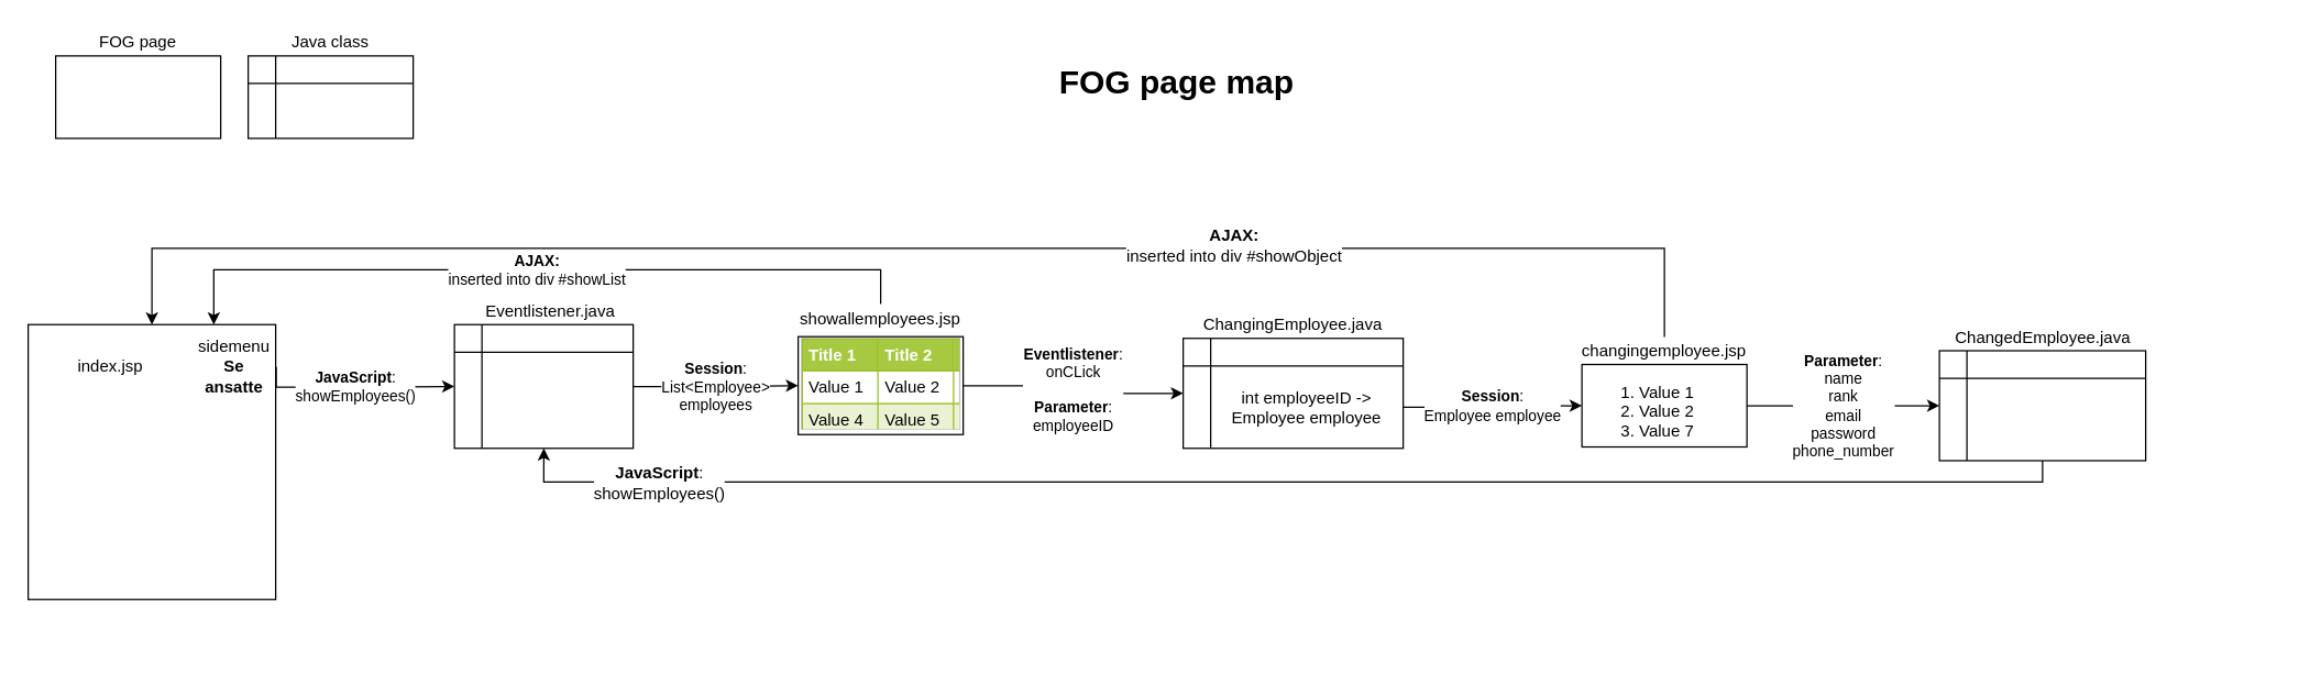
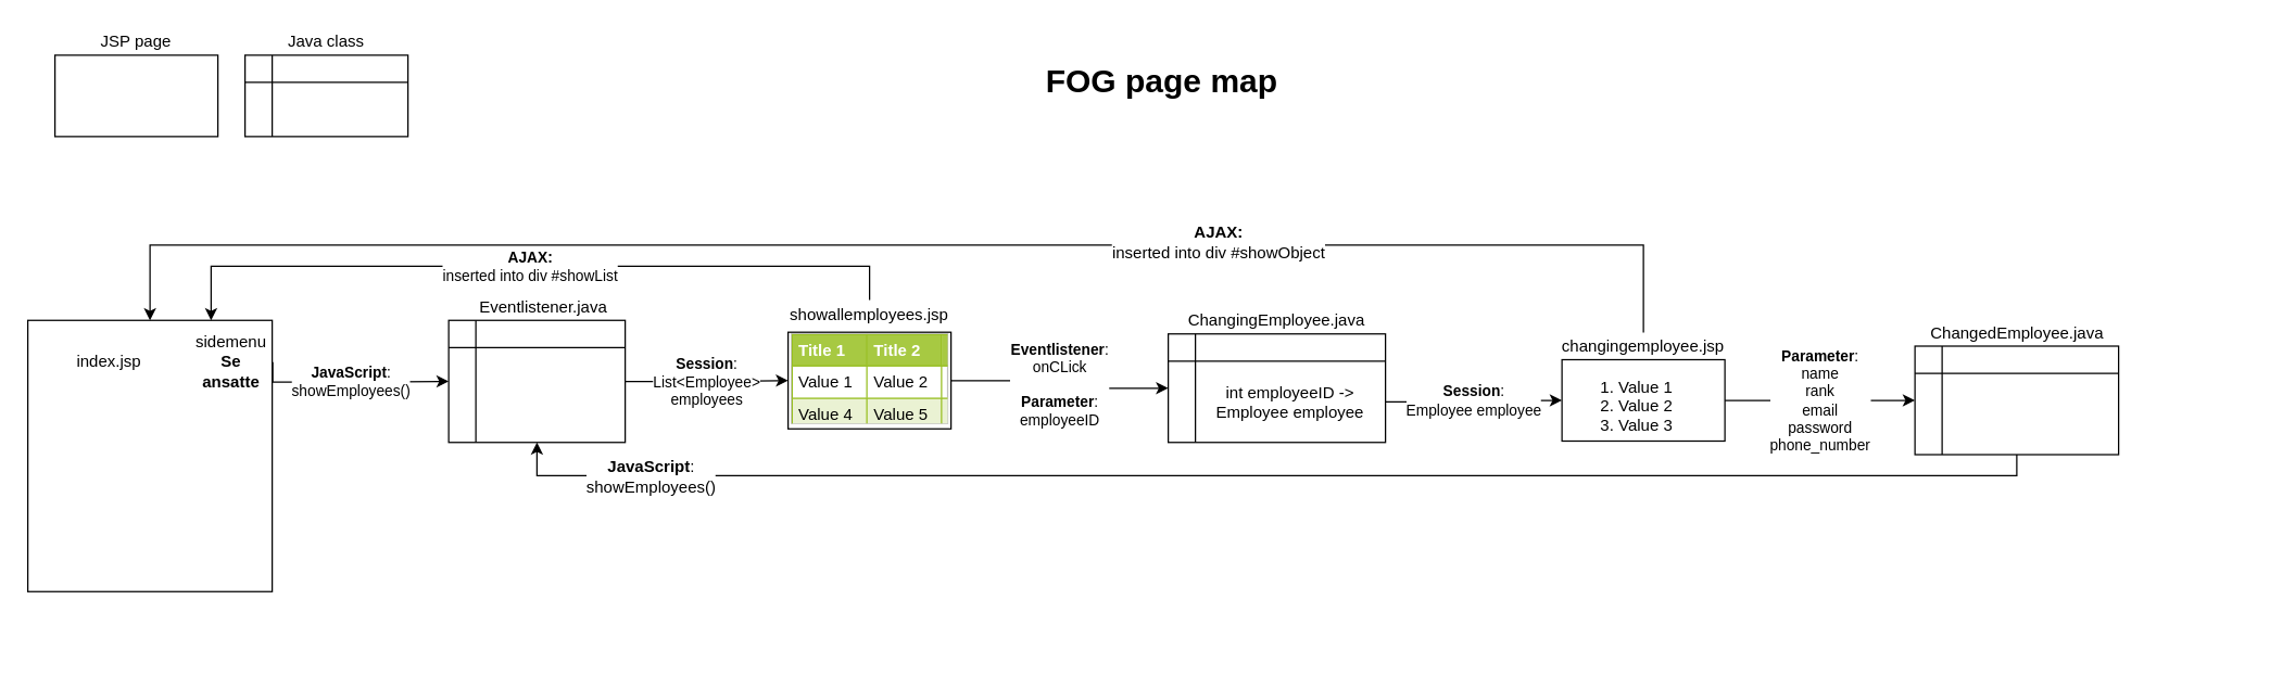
- <mxCell id="31" value="FOG page" style="text;html=1;strokeColor=none;fillColor=none;align=center;verticalAlign=middle;whiteSpace=wrap;rounded=0;" vertex="1" parent="28"><mxGeometry x="25" width="70" height="20" as="geometry" /></mxCell>
+ <mxCell id="31" value="JSP page" style="text;html=1;strokeColor=none;fillColor=none;align=center;verticalAlign=middle;whiteSpace=wrap;rounded=0;" vertex="1" parent="28"><mxGeometry x="25" width="70" height="20" as="geometry" /></mxCell>
- <mxCell id="17" value="&lt;ol&gt;&lt;li&gt;Value 1&lt;/li&gt;&lt;li&gt;Value 2&lt;/li&gt;&lt;li&gt;Value 7&lt;/li&gt;&lt;/ol&gt;" style="text;strokeColor=none;fillColor=none;html=1;whiteSpace=wrap;verticalAlign=middle;overflow=hidden;" vertex="1" parent="14"><mxGeometry y="18" width="100" height="62" as="geometry" /></mxCell>
+ <mxCell id="17" value="&lt;ol&gt;&lt;li&gt;Value 1&lt;/li&gt;&lt;li&gt;Value 2&lt;/li&gt;&lt;li&gt;Value 3&lt;/li&gt;&lt;/ol&gt;" style="text;strokeColor=none;fillColor=none;html=1;whiteSpace=wrap;verticalAlign=middle;overflow=hidden;" vertex="1" parent="14"><mxGeometry y="18" width="100" height="62" as="geometry" /></mxCell>
